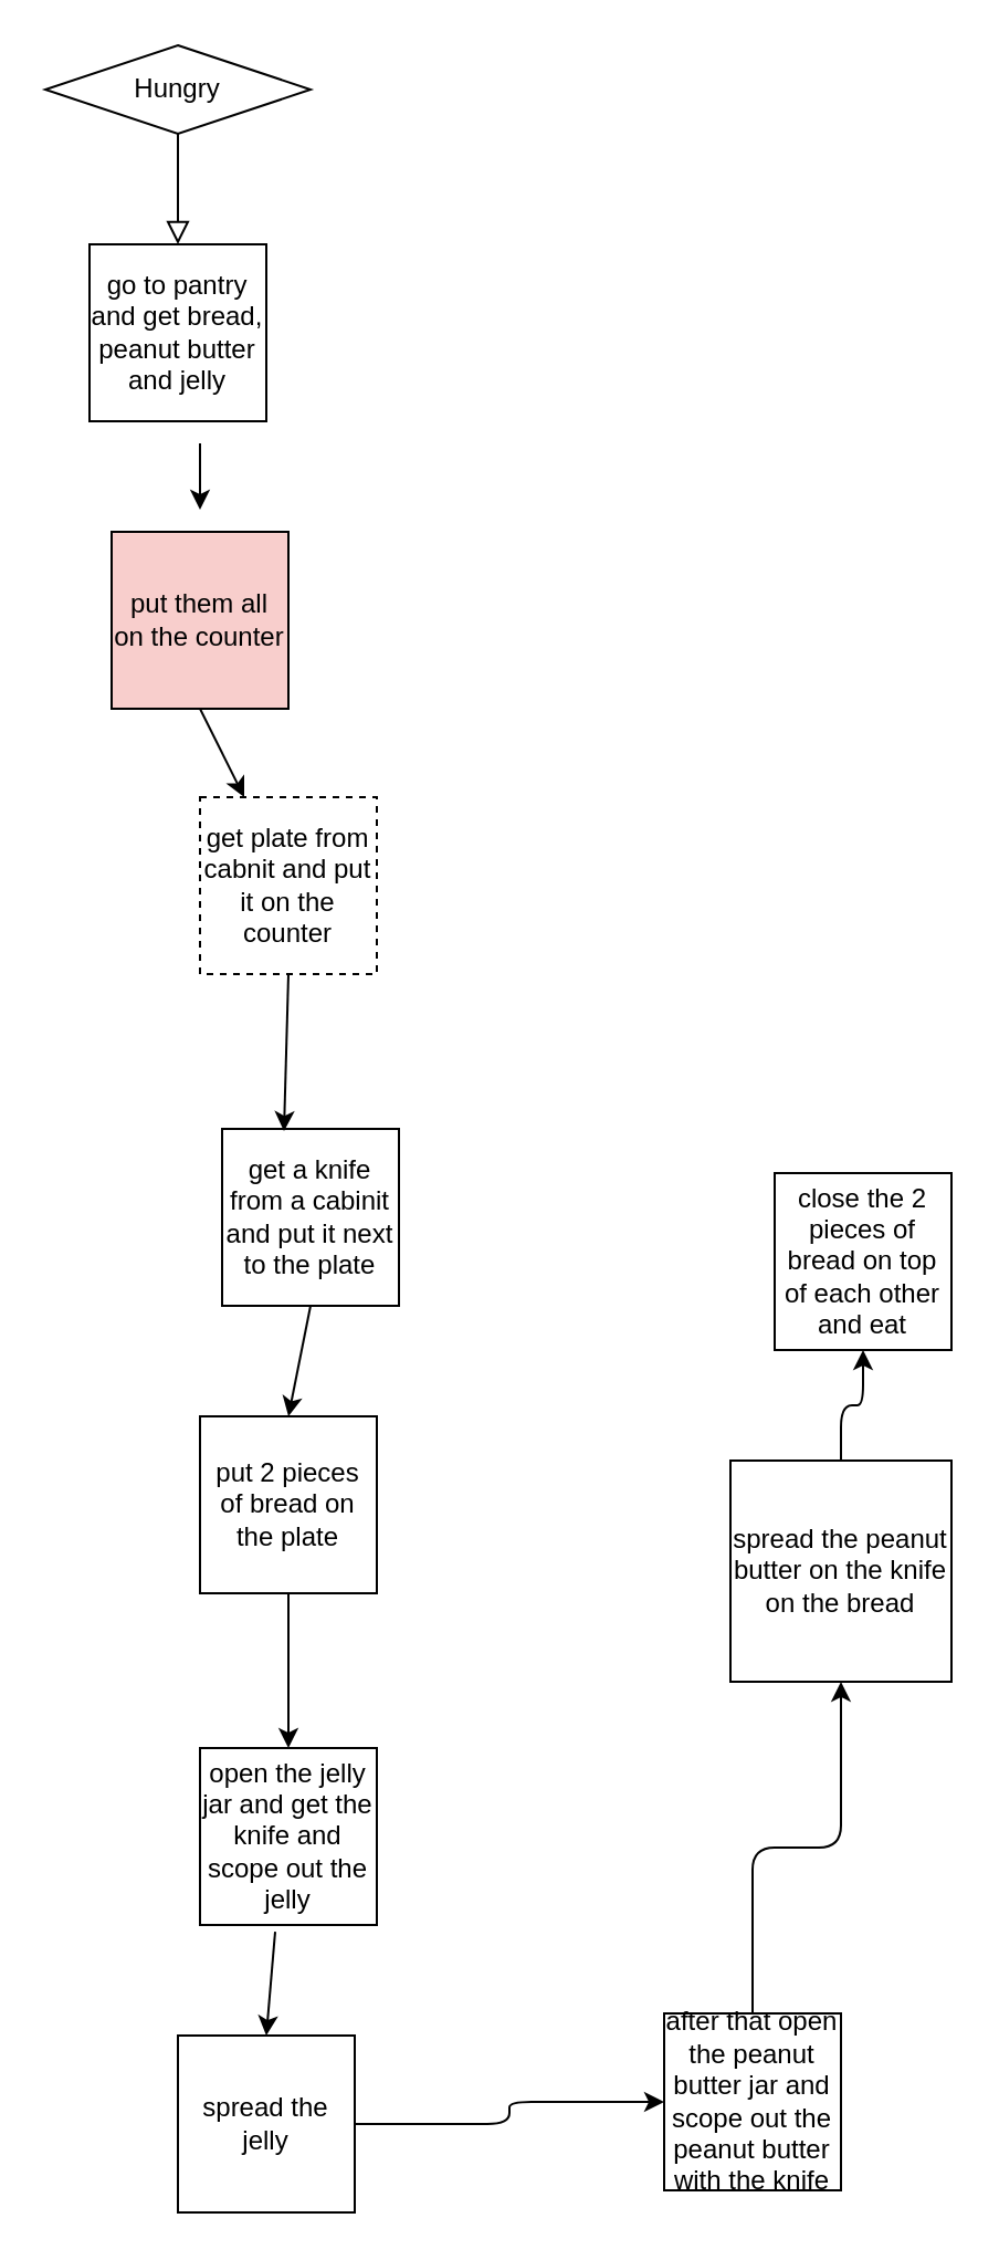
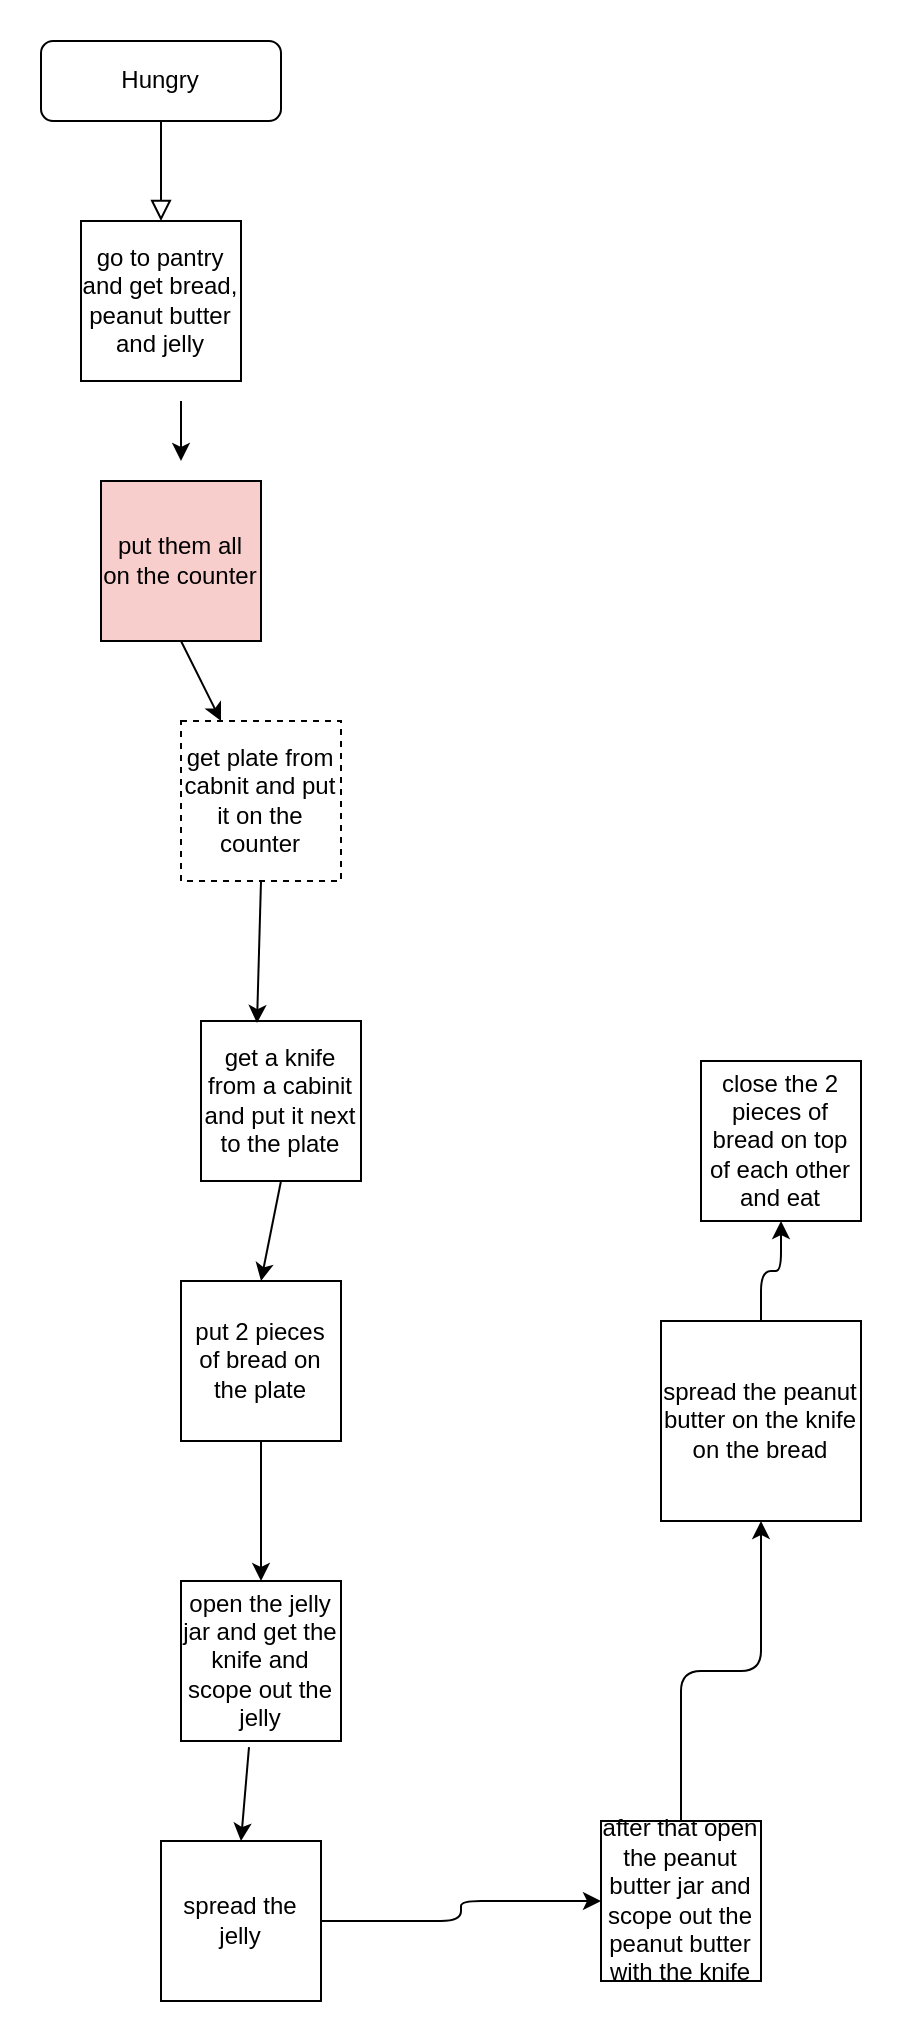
- <mxCell id="3" value="Hungry" style="rhombus;whiteSpace=wrap;html=1;fontSize=12;glass=0;strokeWidth=1;shadow=0;" parent="1" vertex="1"><mxGeometry x="20" y="20" width="120" height="40" as="geometry" /></mxCell>
+ <mxCell id="3" value="Hungry" style="rounded=1;whiteSpace=wrap;html=1;fontSize=12;glass=0;strokeWidth=1;shadow=0;" parent="1" vertex="1"><mxGeometry x="20" y="20" width="120" height="40" as="geometry" /></mxCell>
